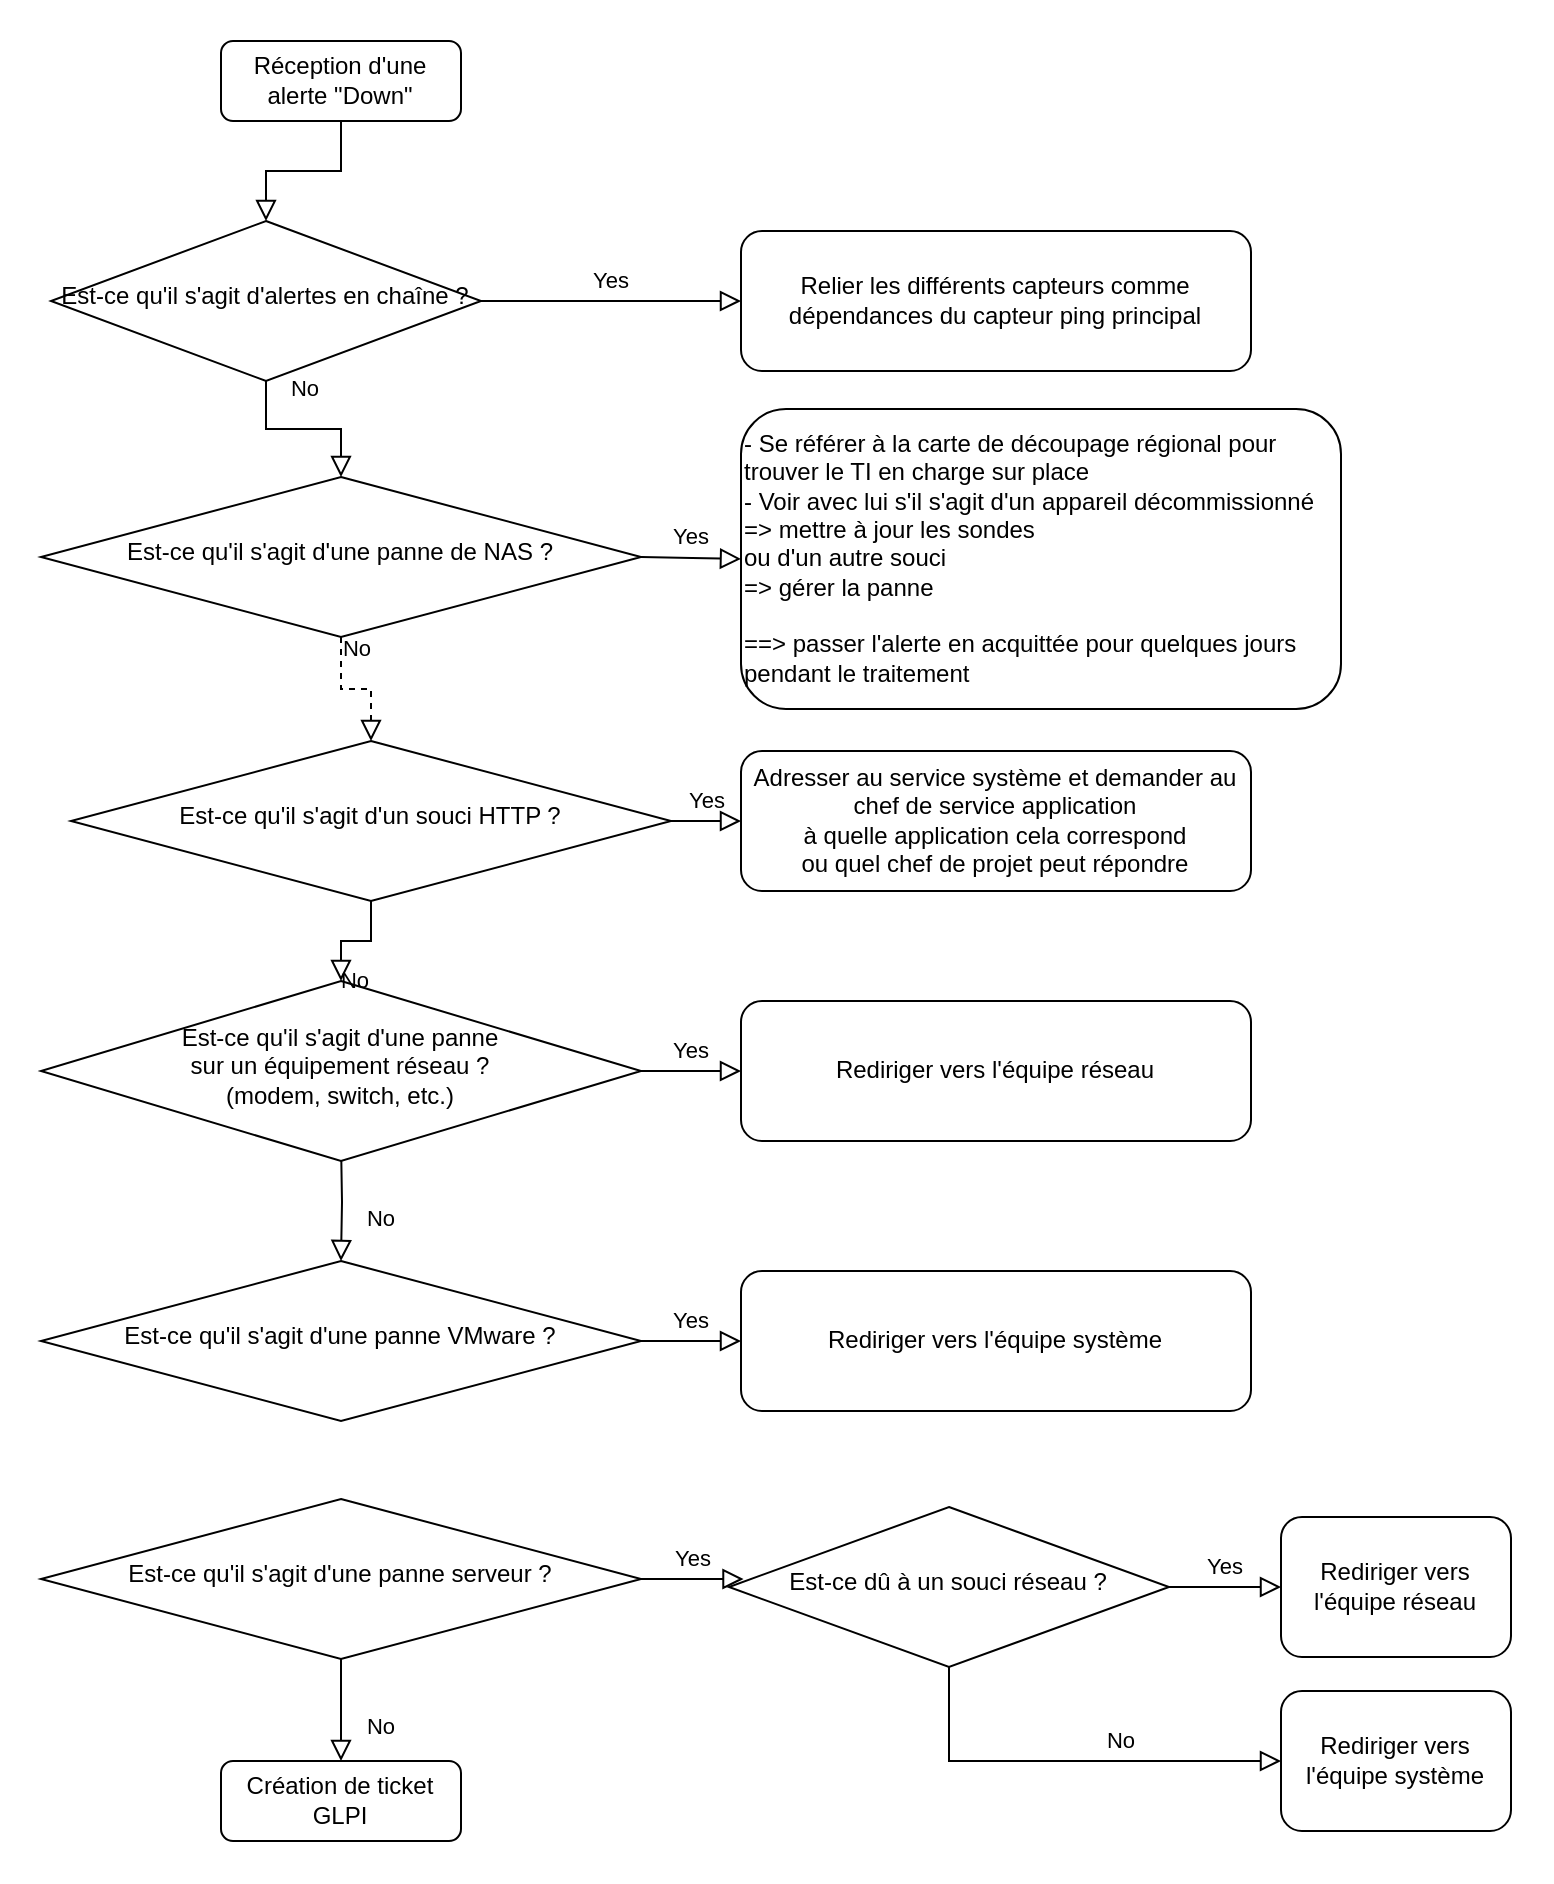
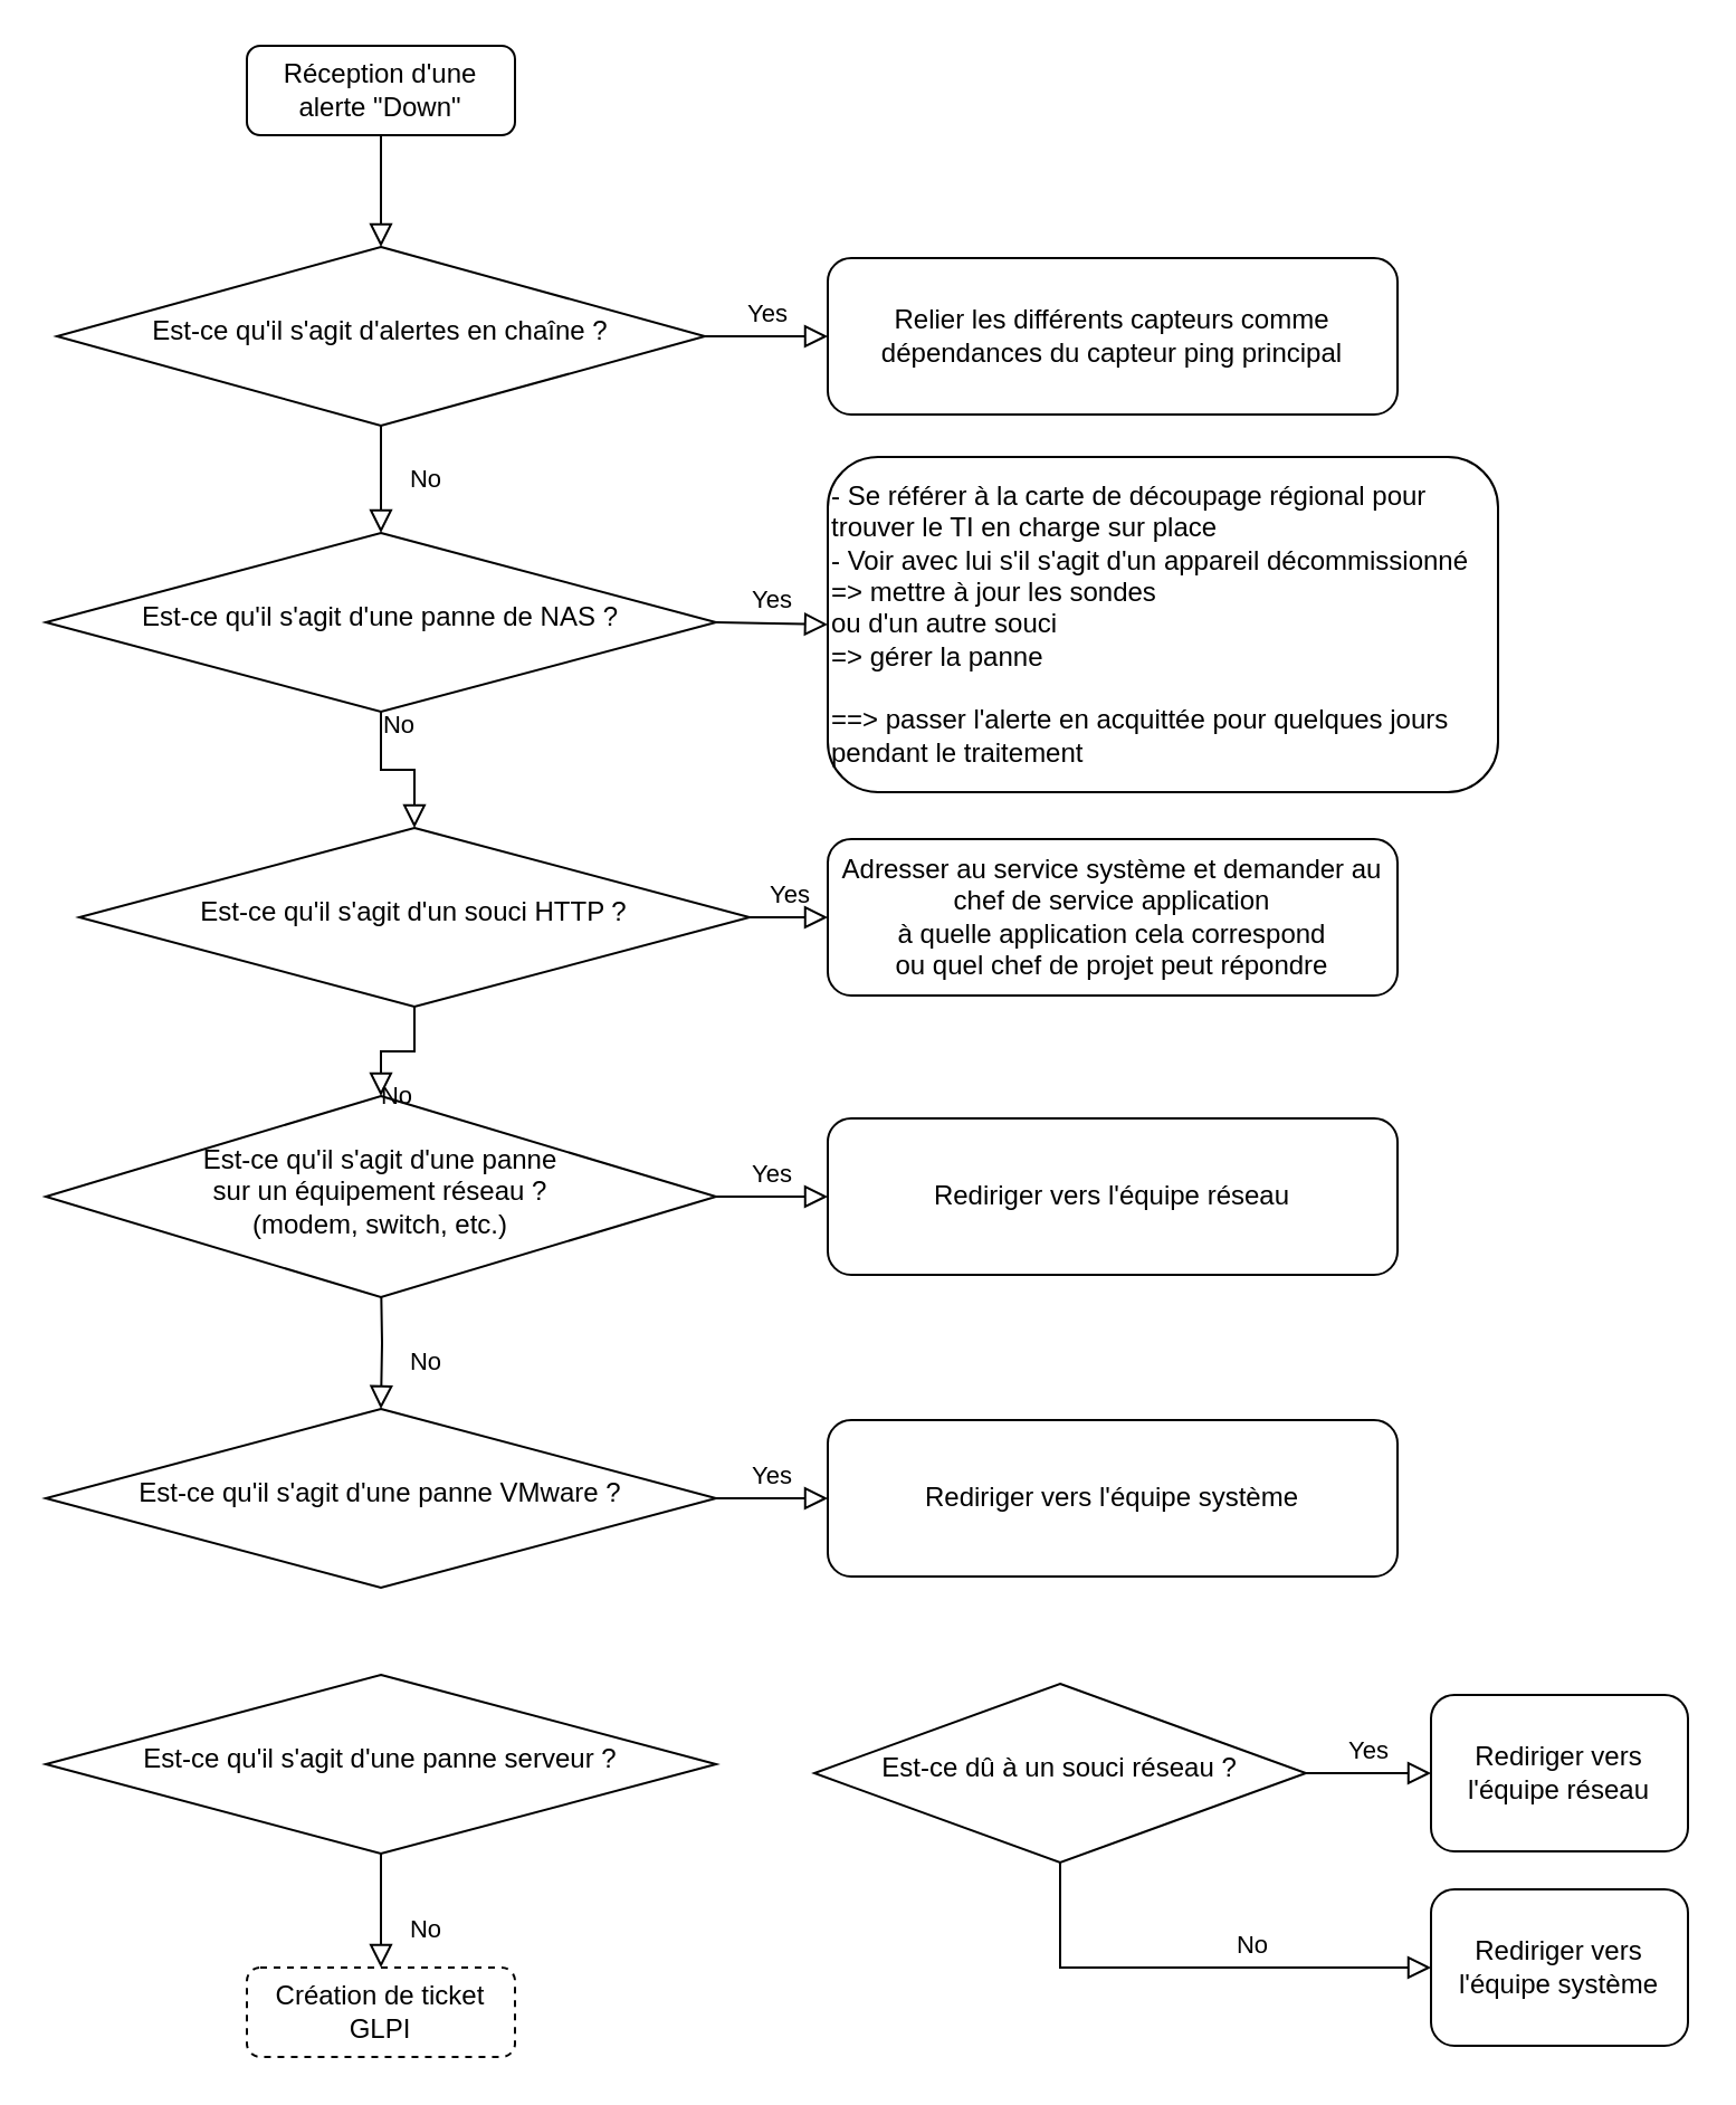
- <mxCell id="6" value="Est-ce qu'il s'agit d'alertes en chaîne ?" style="rhombus;whiteSpace=wrap;html=1;shadow=0;fontFamily=Helvetica;fontSize=12;align=center;strokeWidth=1;spacing=6;spacingTop=-4;" parent="1" vertex="1"><mxGeometry x="25" y="110" width="215" height="80" as="geometry" /></mxCell>
+ <mxCell id="6" value="Est-ce qu'il s'agit d'alertes en chaîne ?" style="rhombus;whiteSpace=wrap;html=1;shadow=0;fontFamily=Helvetica;fontSize=12;align=center;strokeWidth=1;spacing=6;spacingTop=-4;" parent="1" vertex="1"><mxGeometry x="25" y="110" width="290" height="80" as="geometry" /></mxCell>
- <mxCell id="14" value="No" style="rounded=0;html=1;jettySize=auto;orthogonalLoop=1;fontSize=11;endArrow=block;endFill=0;endSize=8;strokeWidth=1;shadow=0;labelBackgroundColor=none;edgeStyle=orthogonalEdgeStyle;exitX=0.5;exitY=1;exitDx=0;exitDy=0;entryX=0.5;entryY=0;entryDx=0;entryDy=0;dashed=1;" edge="1" parent="1" source="10" target="17"><mxGeometry y="20" relative="1" as="geometry"><mxPoint as="offset" /><mxPoint x="180" y="317" as="sourcePoint" /><mxPoint x="180" y="357" as="targetPoint" /></mxGeometry></mxCell>
+ <mxCell id="14" value="No" style="rounded=0;html=1;jettySize=auto;orthogonalLoop=1;fontSize=11;endArrow=block;endFill=0;endSize=8;strokeWidth=1;shadow=0;labelBackgroundColor=none;edgeStyle=orthogonalEdgeStyle;exitX=0.5;exitY=1;exitDx=0;exitDy=0;entryX=0.5;entryY=0;entryDx=0;entryDy=0;" edge="1" parent="1" source="10" target="17"><mxGeometry y="20" relative="1" as="geometry"><mxPoint as="offset" /><mxPoint x="180" y="317" as="sourcePoint" /><mxPoint x="180" y="357" as="targetPoint" /></mxGeometry></mxCell>
- <mxCell id="27" value="Yes" style="edgeStyle=orthogonalEdgeStyle;rounded=0;html=1;jettySize=auto;orthogonalLoop=1;fontSize=11;endArrow=block;endFill=0;endSize=8;strokeWidth=1;shadow=0;labelBackgroundColor=none;exitX=1;exitY=0.5;exitDx=0;exitDy=0;entryX=0.033;entryY=0.45;entryDx=0;entryDy=0;entryPerimeter=0;" edge="1" parent="1" source="25" target="28"><mxGeometry y="10" relative="1" as="geometry"><mxPoint as="offset" /><mxPoint x="330" y="629" as="sourcePoint" /><mxPoint x="380" y="630" as="targetPoint" /></mxGeometry></mxCell>
- <mxCell id="11" value="Création de ticket GLPI" style="rounded=1;whiteSpace=wrap;html=1;fontSize=12;glass=0;strokeWidth=1;shadow=0;" parent="1" vertex="1"><mxGeometry x="110" y="880" width="120" height="40" as="geometry" /></mxCell>
+ <mxCell id="11" value="Création de ticket GLPI" style="rounded=1;whiteSpace=wrap;html=1;fontSize=12;glass=0;strokeWidth=1;shadow=0;dashed=1;" parent="1" vertex="1"><mxGeometry x="110" y="880" width="120" height="40" as="geometry" /></mxCell>
